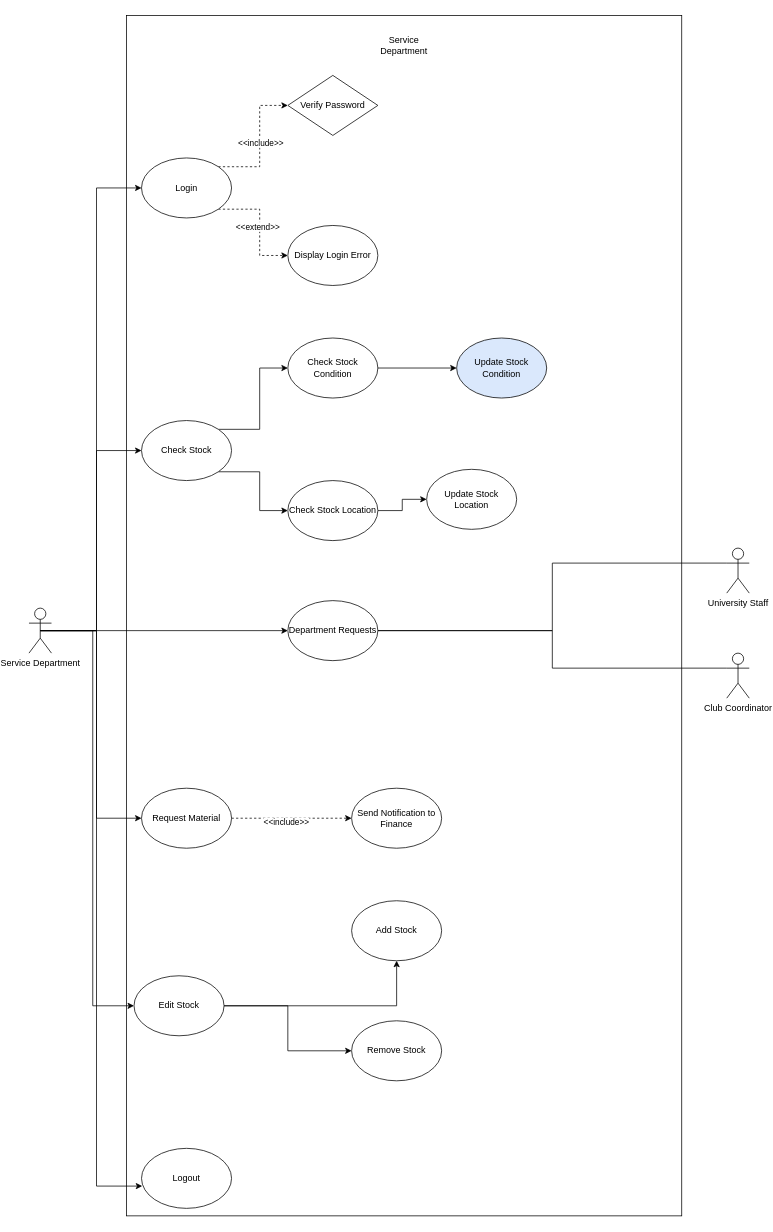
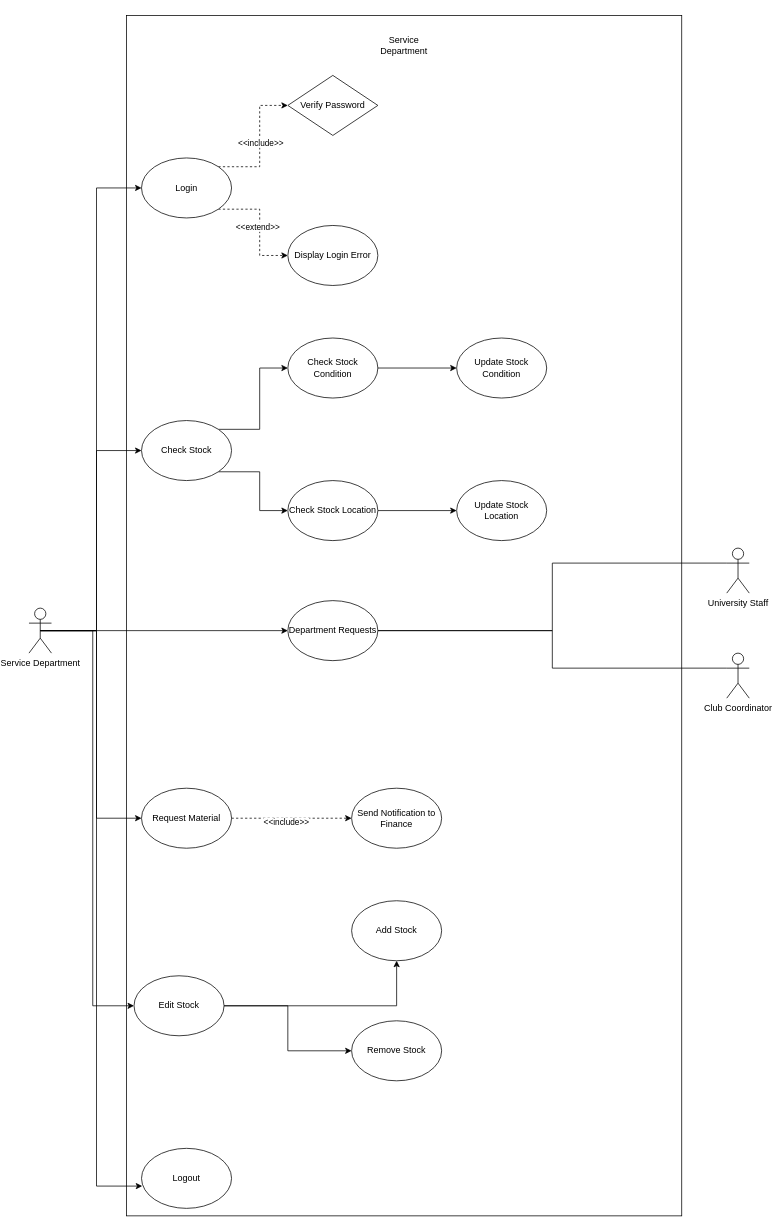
- <mxCell id="20" value="Update Stock Condition" style="ellipse;whiteSpace=wrap;html=1;fillColor=#dae8fc;" vertex="1" parent="1"><mxGeometry x="590" y="450" width="120" height="80" as="geometry" /></mxCell>
+ <mxCell id="20" value="Update Stock Condition" style="ellipse;whiteSpace=wrap;html=1;" vertex="1" parent="1"><mxGeometry x="590" y="450" width="120" height="80" as="geometry" /></mxCell>
- <mxCell id="23" value="Update Stock Location" style="ellipse;whiteSpace=wrap;html=1;" vertex="1" parent="1"><mxGeometry x="550" y="625" width="120" height="80" as="geometry" /></mxCell>
+ <mxCell id="23" value="Update Stock Location" style="ellipse;whiteSpace=wrap;html=1;" vertex="1" parent="1"><mxGeometry x="590" y="640" width="120" height="80" as="geometry" /></mxCell>
